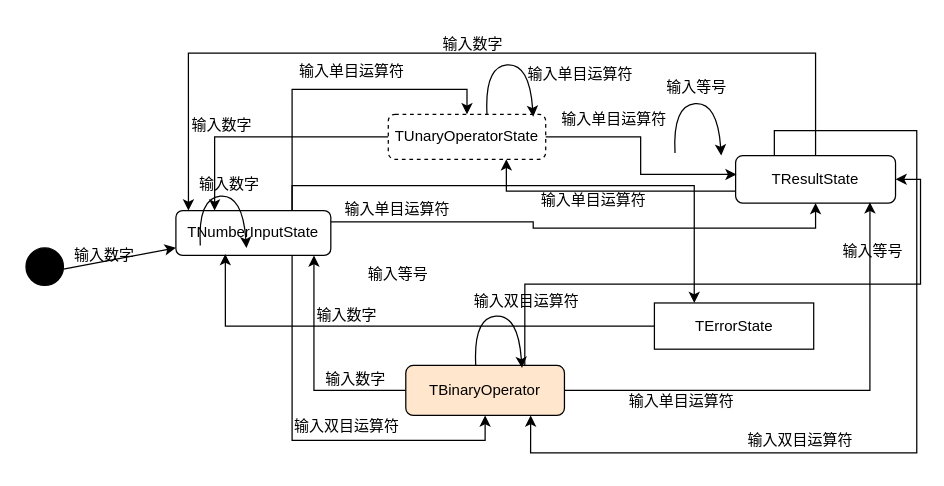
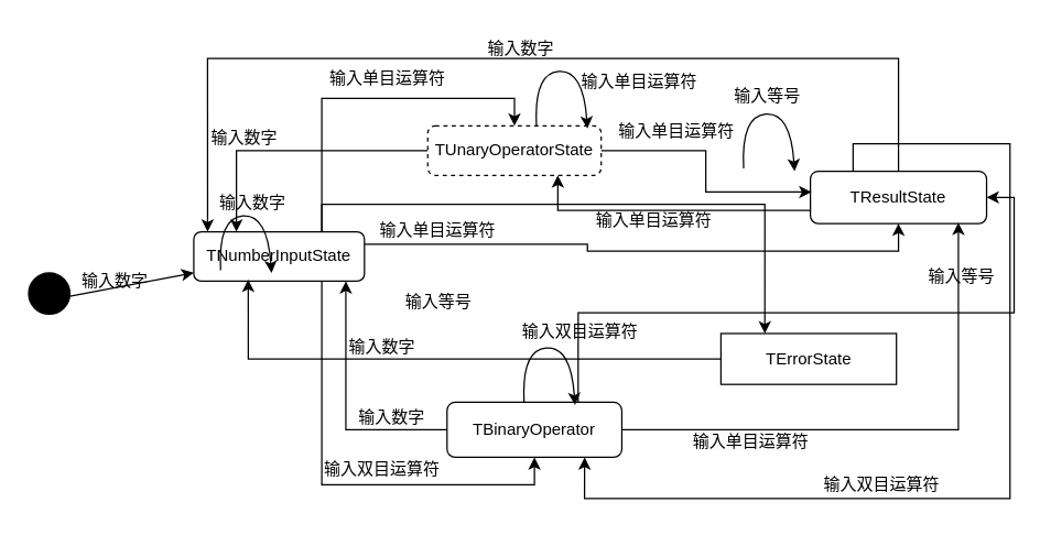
- <mxCell id="12" value="TBinaryOperator" style="rounded=1;whiteSpace=wrap;html=1;movable=1;resizable=1;rotatable=1;deletable=1;editable=1;locked=0;connectable=1;fillColor=#ffe6cc;" vertex="1" parent="2"><mxGeometry x="304" y="272" width="127" height="40" as="geometry" /></mxCell>
+ <mxCell id="12" value="TBinaryOperator" style="rounded=1;whiteSpace=wrap;html=1;movable=1;resizable=1;rotatable=1;deletable=1;editable=1;locked=0;connectable=1;" vertex="1" parent="2"><mxGeometry x="304" y="272" width="127" height="40" as="geometry" /></mxCell>
